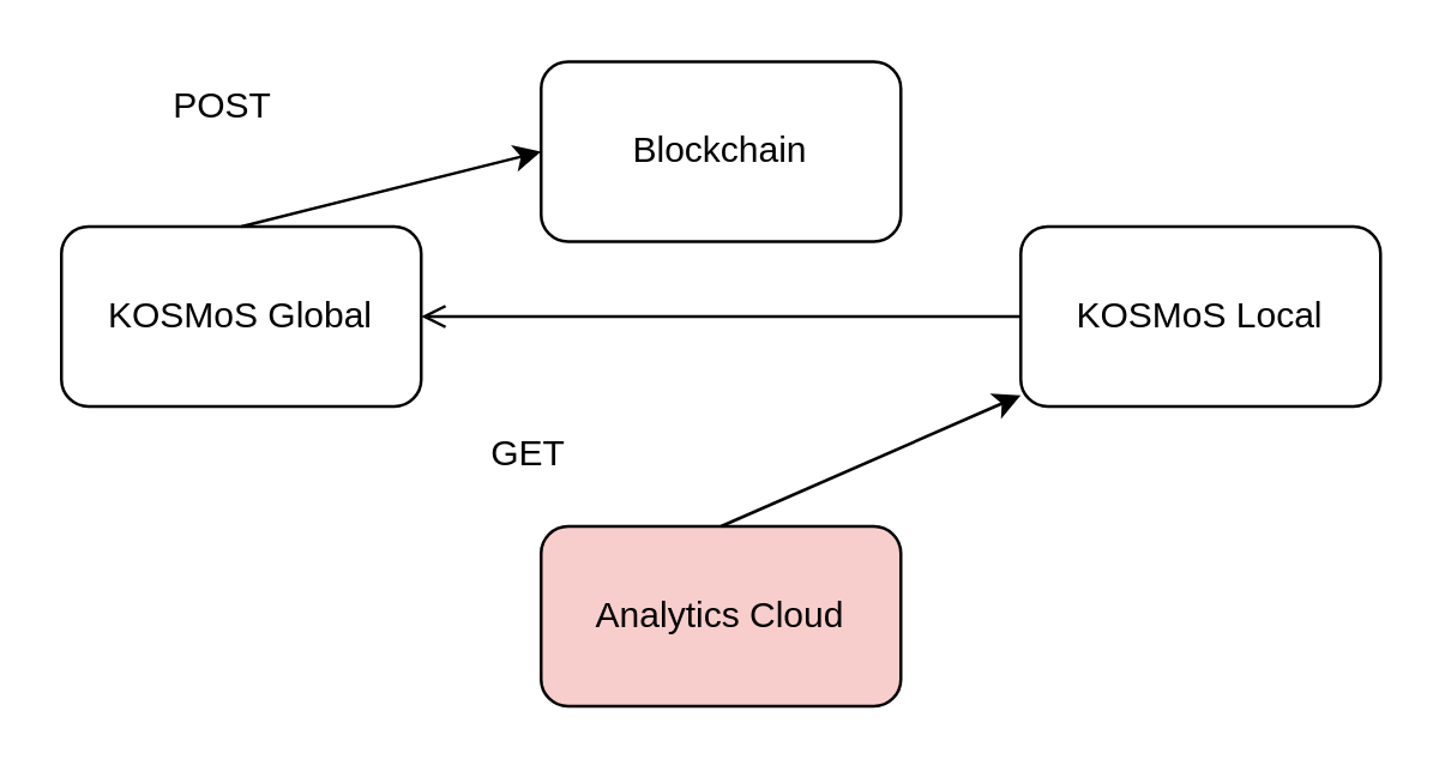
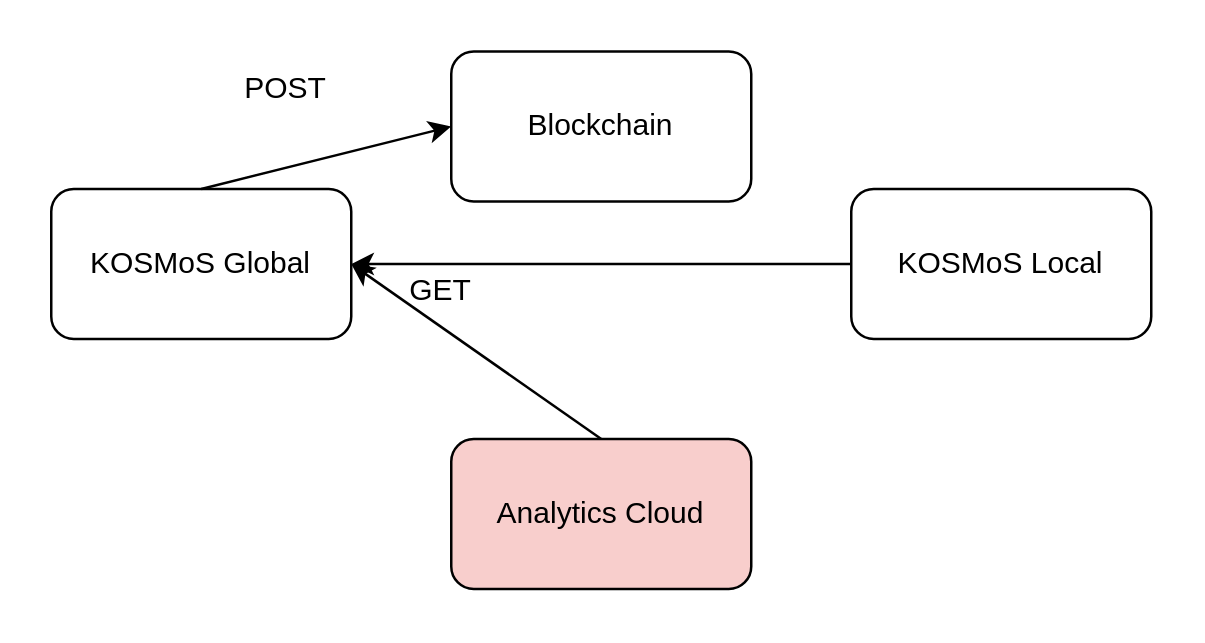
- <mxCell id="10" value="POST" style="text;html=1;strokeColor=none;fillColor=none;align=center;verticalAlign=middle;whiteSpace=wrap;rounded=0;" vertex="1" parent="1"><mxGeometry x="54" y="25" width="40" height="20" as="geometry" /></mxCell>
+ <mxCell id="10" value="POST" style="text;html=1;strokeColor=none;fillColor=none;align=center;verticalAlign=middle;whiteSpace=wrap;rounded=0;" vertex="1" parent="1"><mxGeometry x="94" y="25" width="40" height="20" as="geometry" /></mxCell>
- <mxCell id="7" value="" style="endArrow=open;html=1;entryX=1;entryY=0.5;entryDx=0;entryDy=0;exitX=0;exitY=0.5;exitDx=0;exitDy=0;" edge="1" parent="1" source="5" target="3"><mxGeometry width="50" height="50" relative="1" as="geometry"><mxPoint x="20" y="305" as="sourcePoint" /><mxPoint x="70" y="255" as="targetPoint" /></mxGeometry></mxCell>
+ <mxCell id="7" value="" style="endArrow=classic;html=1;entryX=1;entryY=0.5;entryDx=0;entryDy=0;exitX=0;exitY=0.5;exitDx=0;exitDy=0;" edge="1" parent="1" source="5" target="3"><mxGeometry width="50" height="50" relative="1" as="geometry"><mxPoint x="20" y="305" as="sourcePoint" /><mxPoint x="70" y="255" as="targetPoint" /></mxGeometry></mxCell>
- <mxCell id="9" value="GET" style="text;html=1;strokeColor=none;fillColor=none;align=center;verticalAlign=middle;whiteSpace=wrap;rounded=0;" vertex="1" parent="1"><mxGeometry x="156" y="141" width="40" height="20" as="geometry" /></mxCell>
+ <mxCell id="9" value="GET" style="text;html=1;strokeColor=none;fillColor=none;align=center;verticalAlign=middle;whiteSpace=wrap;rounded=0;" vertex="1" parent="1"><mxGeometry x="156" y="106" width="40" height="20" as="geometry" /></mxCell>
- <mxCell id="8" value="" style="endArrow=classic;html=1;exitX=0.5;exitY=0;exitDx=0;exitDy=0;" edge="1" parent="1" source="4" target="5"><mxGeometry width="50" height="50" relative="1" as="geometry"><mxPoint x="90" y="225" as="sourcePoint" /><mxPoint x="140" y="175" as="targetPoint" /></mxGeometry></mxCell>
+ <mxCell id="8" value="" style="endArrow=classic;html=1;entryX=1;entryY=0.5;entryDx=0;entryDy=0;exitX=0.5;exitY=0;exitDx=0;exitDy=0;" edge="1" parent="1" source="4" target="3"><mxGeometry width="50" height="50" relative="1" as="geometry"><mxPoint x="90" y="225" as="sourcePoint" /><mxPoint x="140" y="175" as="targetPoint" /></mxGeometry></mxCell>
